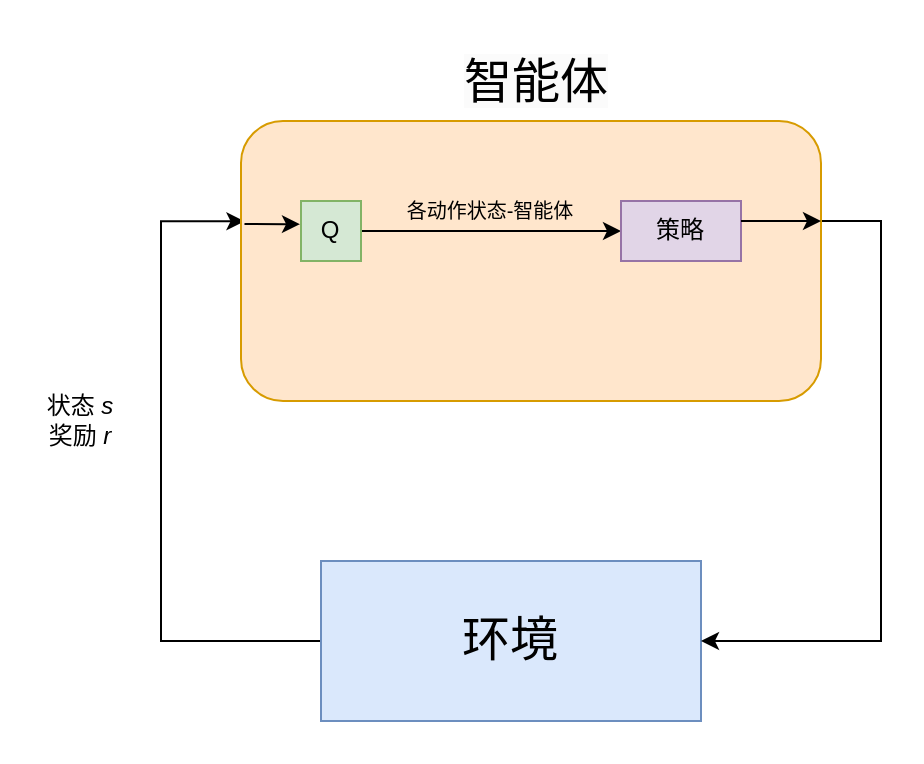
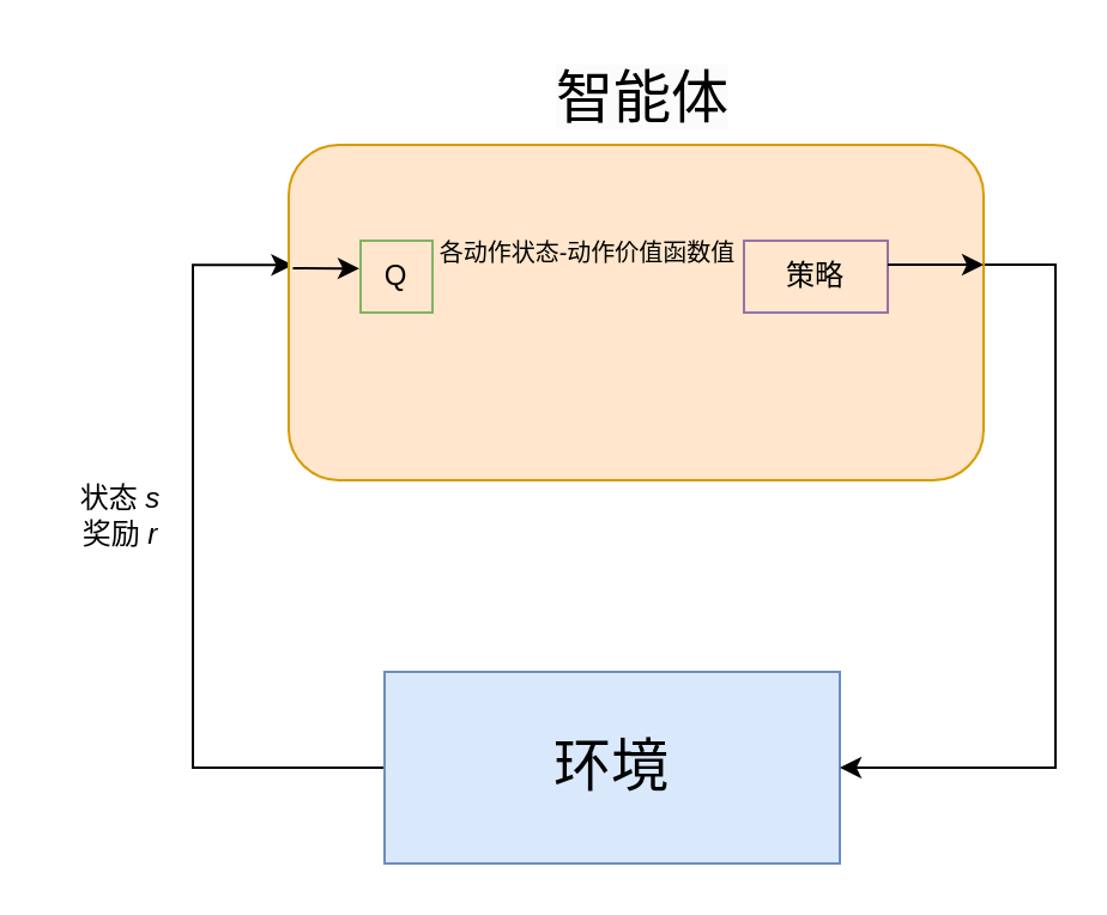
- <mxCell id="13" value="&lt;font style=&quot;font-size: 10px;&quot;&gt;各动作状态-智能体&lt;/font&gt;" style="text;html=1;align=center;verticalAlign=middle;whiteSpace=wrap;rounded=0;" vertex="1" parent="1"><mxGeometry x="170" y="90" width="150" height="30" as="geometry" /></mxCell>
+ <mxCell id="13" value="&lt;font style=&quot;font-size: 10px;&quot;&gt;各动作状态-动作价值函数值&lt;/font&gt;" style="text;html=1;align=center;verticalAlign=middle;whiteSpace=wrap;rounded=0;" vertex="1" parent="1"><mxGeometry x="170" y="90" width="150" height="30" as="geometry" /></mxCell>
- <mxCell id="9" value="Q" style="rounded=0;whiteSpace=wrap;html=1;fillColor=#d5e8d4;strokeColor=#82b366;" vertex="1" parent="1"><mxGeometry x="150" y="100" width="30" height="30" as="geometry" /></mxCell>
+ <mxCell id="9" value="Q" style="rounded=0;whiteSpace=wrap;html=1;fillColor=#ffe6cc;strokeColor=#82b366;" vertex="1" parent="1"><mxGeometry x="150" y="100" width="30" height="30" as="geometry" /></mxCell>
- <mxCell id="8" style="edgeStyle=orthogonalEdgeStyle;rounded=0;orthogonalLoop=1;jettySize=auto;html=1;exitX=1;exitY=0.5;exitDx=0;exitDy=0;entryX=0;entryY=0.5;entryDx=0;entryDy=0;" edge="1" parent="1" source="9" target="11"><mxGeometry relative="1" as="geometry" /></mxCell>
- <mxCell id="11" value="策略" style="rounded=0;whiteSpace=wrap;html=1;fillColor=#e1d5e7;strokeColor=#9673a6;" vertex="1" parent="1"><mxGeometry x="310" y="100" width="60" height="30" as="geometry" /></mxCell>
+ <mxCell id="11" value="策略" style="rounded=0;whiteSpace=wrap;html=1;fillColor=#ffe6cc;strokeColor=#9673a6;" vertex="1" parent="1"><mxGeometry x="310" y="100" width="60" height="30" as="geometry" /></mxCell>
- <mxCell id="6" value="状态 &lt;i&gt;s&lt;/i&gt;&lt;div&gt;奖励&lt;i&gt; r&lt;/i&gt;&lt;/div&gt;" style="text;html=1;align=center;verticalAlign=middle;whiteSpace=wrap;rounded=0;" parent="1" vertex="1"><mxGeometry x="10" y="195" width="60" height="30" as="geometry" /></mxCell>
+ <mxCell id="6" value="状态 &lt;i&gt;s&lt;/i&gt;&lt;div&gt;奖励&lt;i&gt; r&lt;/i&gt;&lt;/div&gt;" style="text;html=1;align=center;verticalAlign=middle;whiteSpace=wrap;rounded=0;" parent="1" vertex="1"><mxGeometry x="20" y="200" width="60" height="30" as="geometry" /></mxCell>
